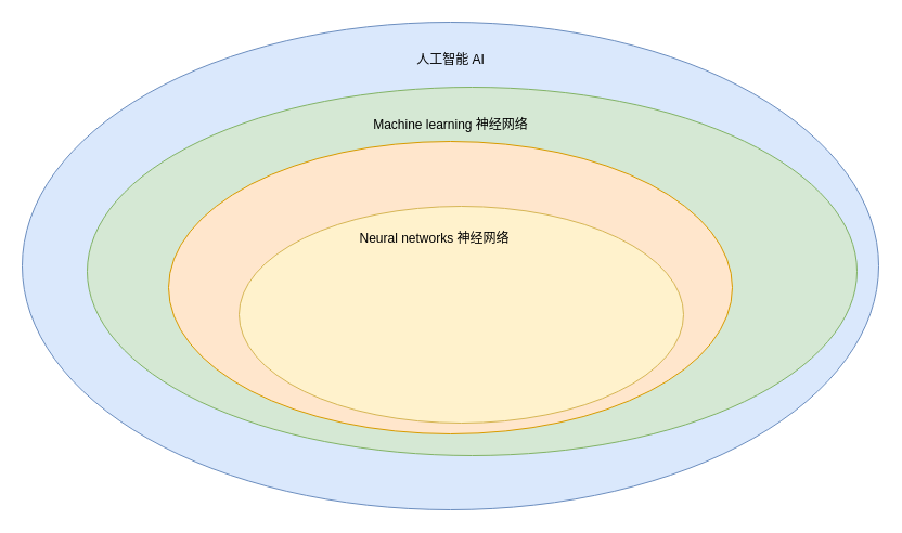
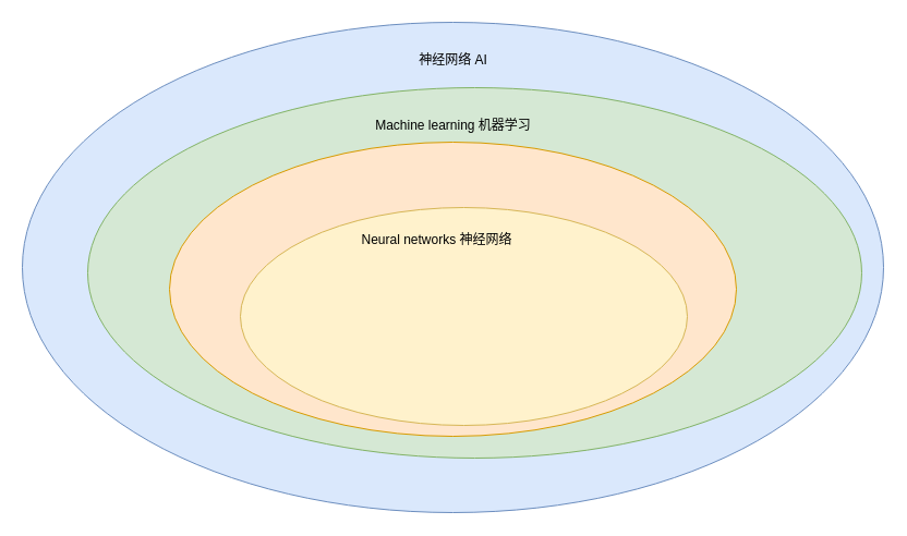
- <mxCell id="3" value="人工智能 AI" style="text;html=1;align=center;verticalAlign=middle;resizable=0;points=[];autosize=1;strokeColor=none;fillColor=none;" vertex="1" parent="1"><mxGeometry x="370" y="40" width="90" height="30" as="geometry" /></mxCell>
+ <mxCell id="3" value="神经网络 AI" style="text;html=1;align=center;verticalAlign=middle;resizable=0;points=[];autosize=1;strokeColor=none;fillColor=none;" vertex="1" parent="1"><mxGeometry x="370" y="40" width="90" height="30" as="geometry" /></mxCell>
- <mxCell id="5" value="Machine learning 神经网络" style="text;html=1;align=center;verticalAlign=middle;resizable=0;points=[];autosize=1;strokeColor=none;fillColor=none;" vertex="1" parent="1"><mxGeometry x="330" y="100" width="170" height="30" as="geometry" /></mxCell>
+ <mxCell id="5" value="Machine learning 机器学习" style="text;html=1;align=center;verticalAlign=middle;resizable=0;points=[];autosize=1;strokeColor=none;fillColor=none;" vertex="1" parent="1"><mxGeometry x="330" y="100" width="170" height="30" as="geometry" /></mxCell>
